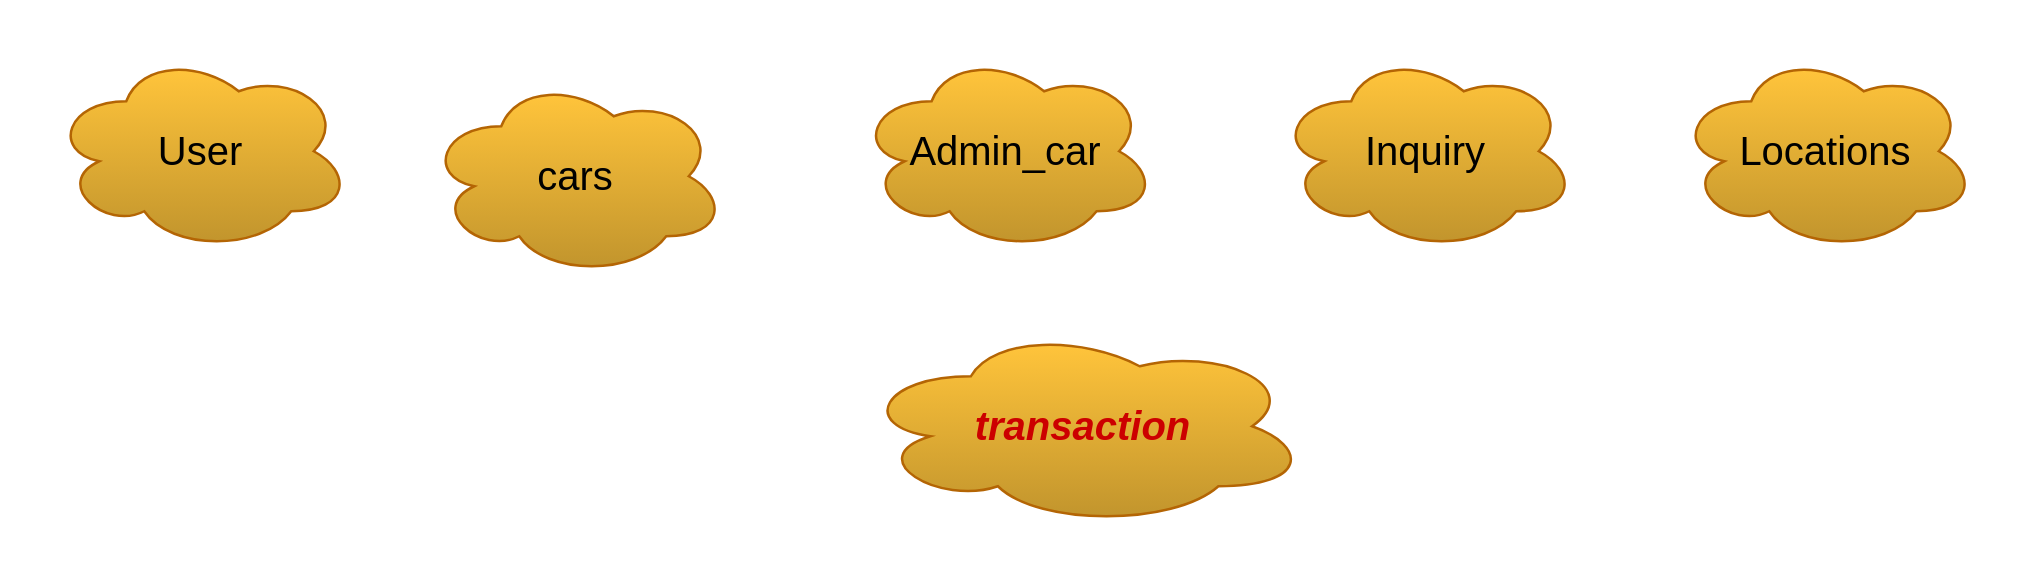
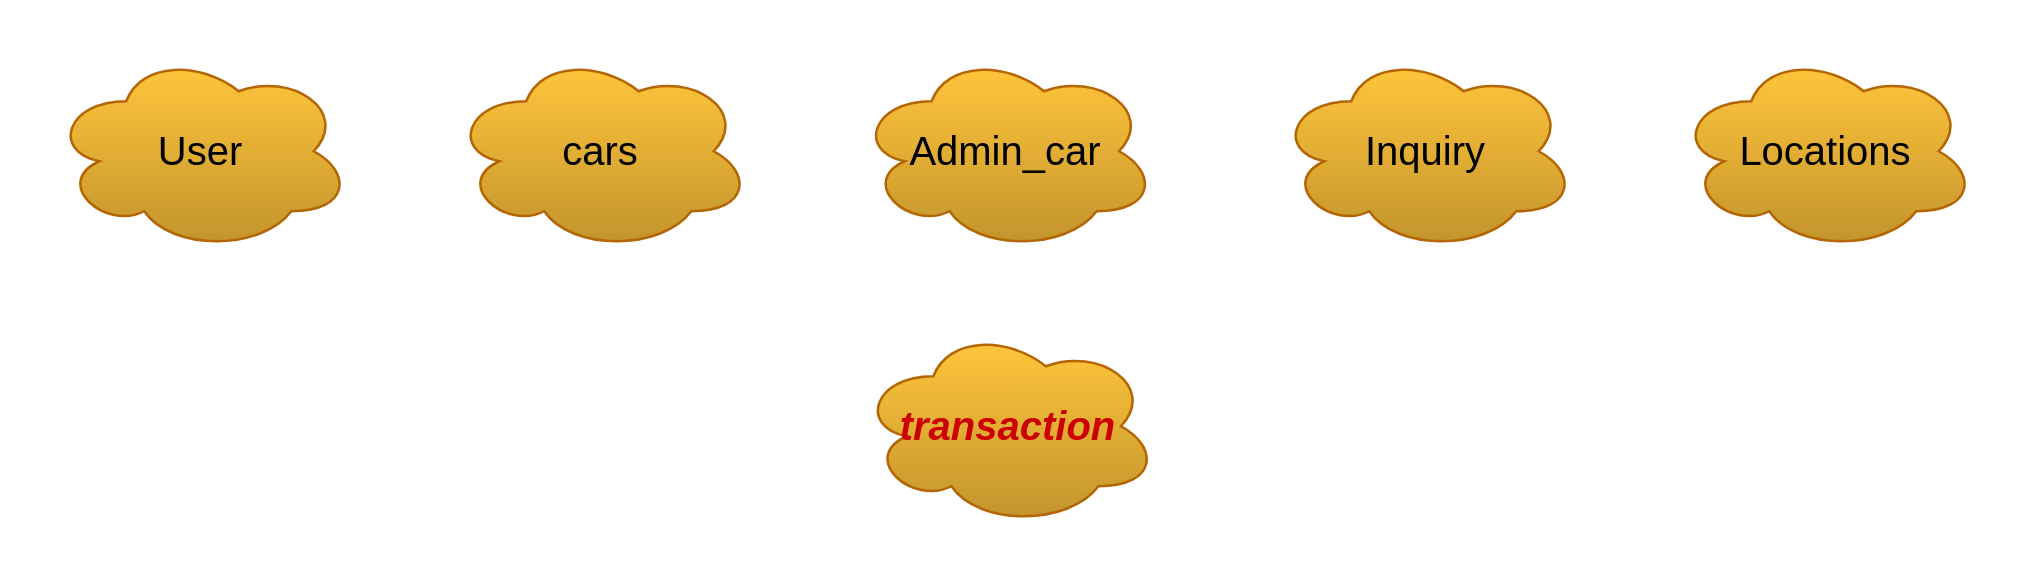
- <mxCell id="4" value="&lt;font style=&quot;font-size: 16px&quot;&gt;cars&lt;/font&gt;" style="ellipse;shape=cloud;whiteSpace=wrap;html=1;fillColor=#C2952D;strokeColor=#b46504;gradientColor=#FFC43B;gradientDirection=north;" parent="1" vertex="1"><mxGeometry x="170" y="30" width="120" height="80" as="geometry" /></mxCell>
+ <mxCell id="4" value="&lt;font style=&quot;font-size: 16px&quot;&gt;cars&lt;/font&gt;" style="ellipse;shape=cloud;whiteSpace=wrap;html=1;fillColor=#C2952D;strokeColor=#b46504;gradientColor=#FFC43B;gradientDirection=north;" parent="1" vertex="1"><mxGeometry x="180" y="20" width="120" height="80" as="geometry" /></mxCell>
- <mxCell id="7" value="&lt;font style=&quot;font-size: 16px&quot;&gt;&lt;b&gt;&lt;i&gt;&lt;font color=&quot;#cc0000&quot;&gt;transaction&lt;/font&gt;&lt;/i&gt;&lt;/b&gt;&lt;br&gt;&lt;/font&gt;" style="ellipse;shape=cloud;whiteSpace=wrap;html=1;fillColor=#C2952D;strokeColor=#b46504;gradientColor=#FFC43B;gradientDirection=north;" parent="1" vertex="1"><mxGeometry x="342.86" y="130" width="180" height="80" as="geometry" /></mxCell>
+ <mxCell id="7" value="&lt;font style=&quot;font-size: 16px&quot;&gt;&lt;b&gt;&lt;i&gt;&lt;font color=&quot;#cc0000&quot;&gt;transaction&lt;/font&gt;&lt;/i&gt;&lt;/b&gt;&lt;br&gt;&lt;/font&gt;" style="ellipse;shape=cloud;whiteSpace=wrap;html=1;fillColor=#C2952D;strokeColor=#b46504;gradientColor=#FFC43B;gradientDirection=north;" parent="1" vertex="1"><mxGeometry x="342.86" y="130" width="120" height="80" as="geometry" /></mxCell>
